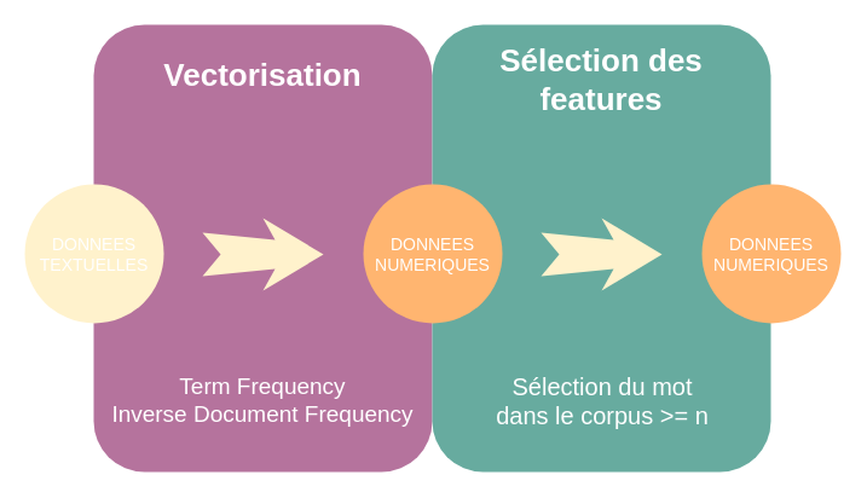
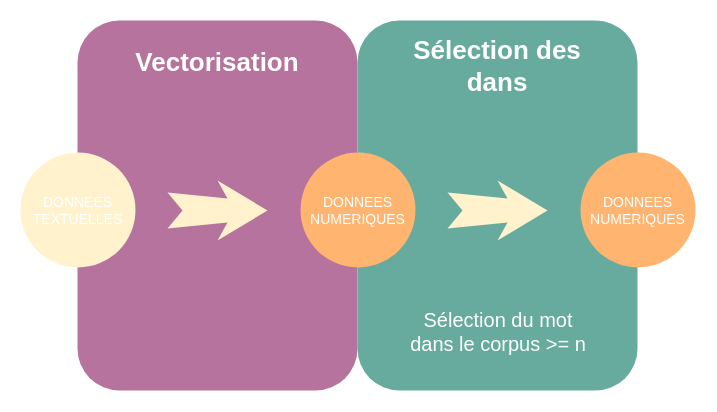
- <mxCell id="8" value="&lt;div&gt;Sélection des&lt;/div&gt;&lt;div&gt;features&lt;br&gt;&lt;/div&gt;" style="text;html=1;strokeColor=none;fillColor=none;align=center;verticalAlign=middle;whiteSpace=wrap;rounded=0;shadow=0;fontSize=26;fontColor=#FFFFFF;fontStyle=1" parent="1" vertex="1"><mxGeometry x="357" y="32" width="280" height="68" as="geometry" /></mxCell>
+ <mxCell id="8" value="&lt;div&gt;Sélection des&lt;/div&gt;&lt;div&gt;dans&lt;br&gt;&lt;/div&gt;" style="text;html=1;strokeColor=none;fillColor=none;align=center;verticalAlign=middle;whiteSpace=wrap;rounded=0;shadow=0;fontSize=26;fontColor=#FFFFFF;fontStyle=1" parent="1" vertex="1"><mxGeometry x="357" y="32" width="280" height="68" as="geometry" /></mxCell>
- <mxCell id="4" value="&lt;div style=&quot;font-size: 19px;&quot;&gt;&lt;font style=&quot;font-size: 19px;&quot;&gt;Term Frequency &lt;br style=&quot;font-size: 19px;&quot;&gt;&lt;/font&gt;&lt;/div&gt;&lt;div style=&quot;font-size: 19px;&quot;&gt;&lt;font style=&quot;font-size: 19px;&quot;&gt;Inverse Document Frequency&lt;/font&gt;&lt;/div&gt;" style="text;html=1;strokeColor=none;fillColor=none;align=center;verticalAlign=middle;whiteSpace=wrap;rounded=0;shadow=0;fontSize=19;fontColor=#FFFFFF;" parent="1" vertex="1"><mxGeometry x="77" y="304" width="280" height="54" as="geometry" /></mxCell>
